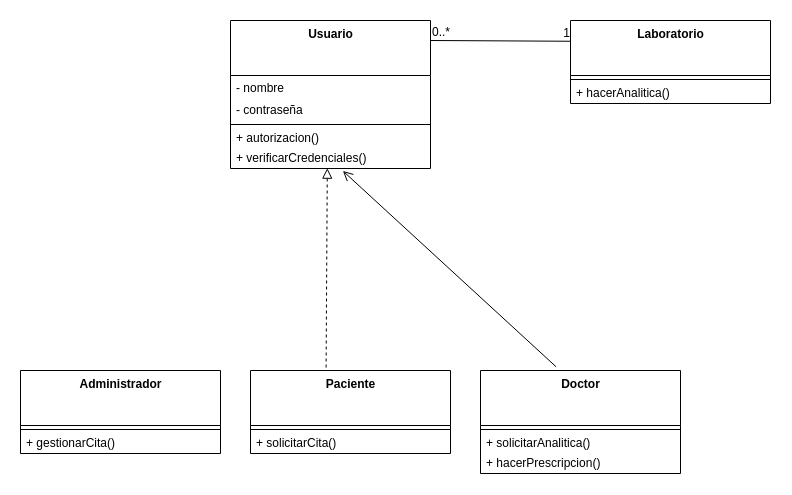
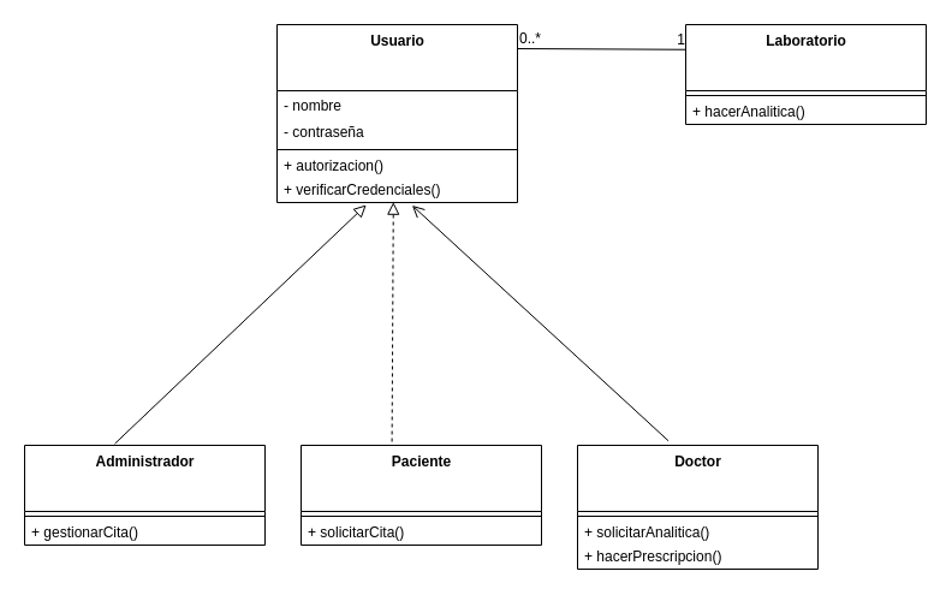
+ <mxCell id="20" value="" style="endArrow=block;html=1;rounded=0;align=center;verticalAlign=bottom;endFill=0;labelBackgroundColor=none;endSize=8;strokeColor=#000000;exitX=0.375;exitY=-0.016;exitDx=0;exitDy=0;exitPerimeter=0;entryX=0.371;entryY=1.099;entryDx=0;entryDy=0;entryPerimeter=0;" parent="1" source="14" target="7" edge="1"><mxGeometry relative="1" as="geometry"><mxPoint x="460" y="150" as="sourcePoint" /><mxPoint x="310" y="180" as="targetPoint" /></mxGeometry></mxCell>
